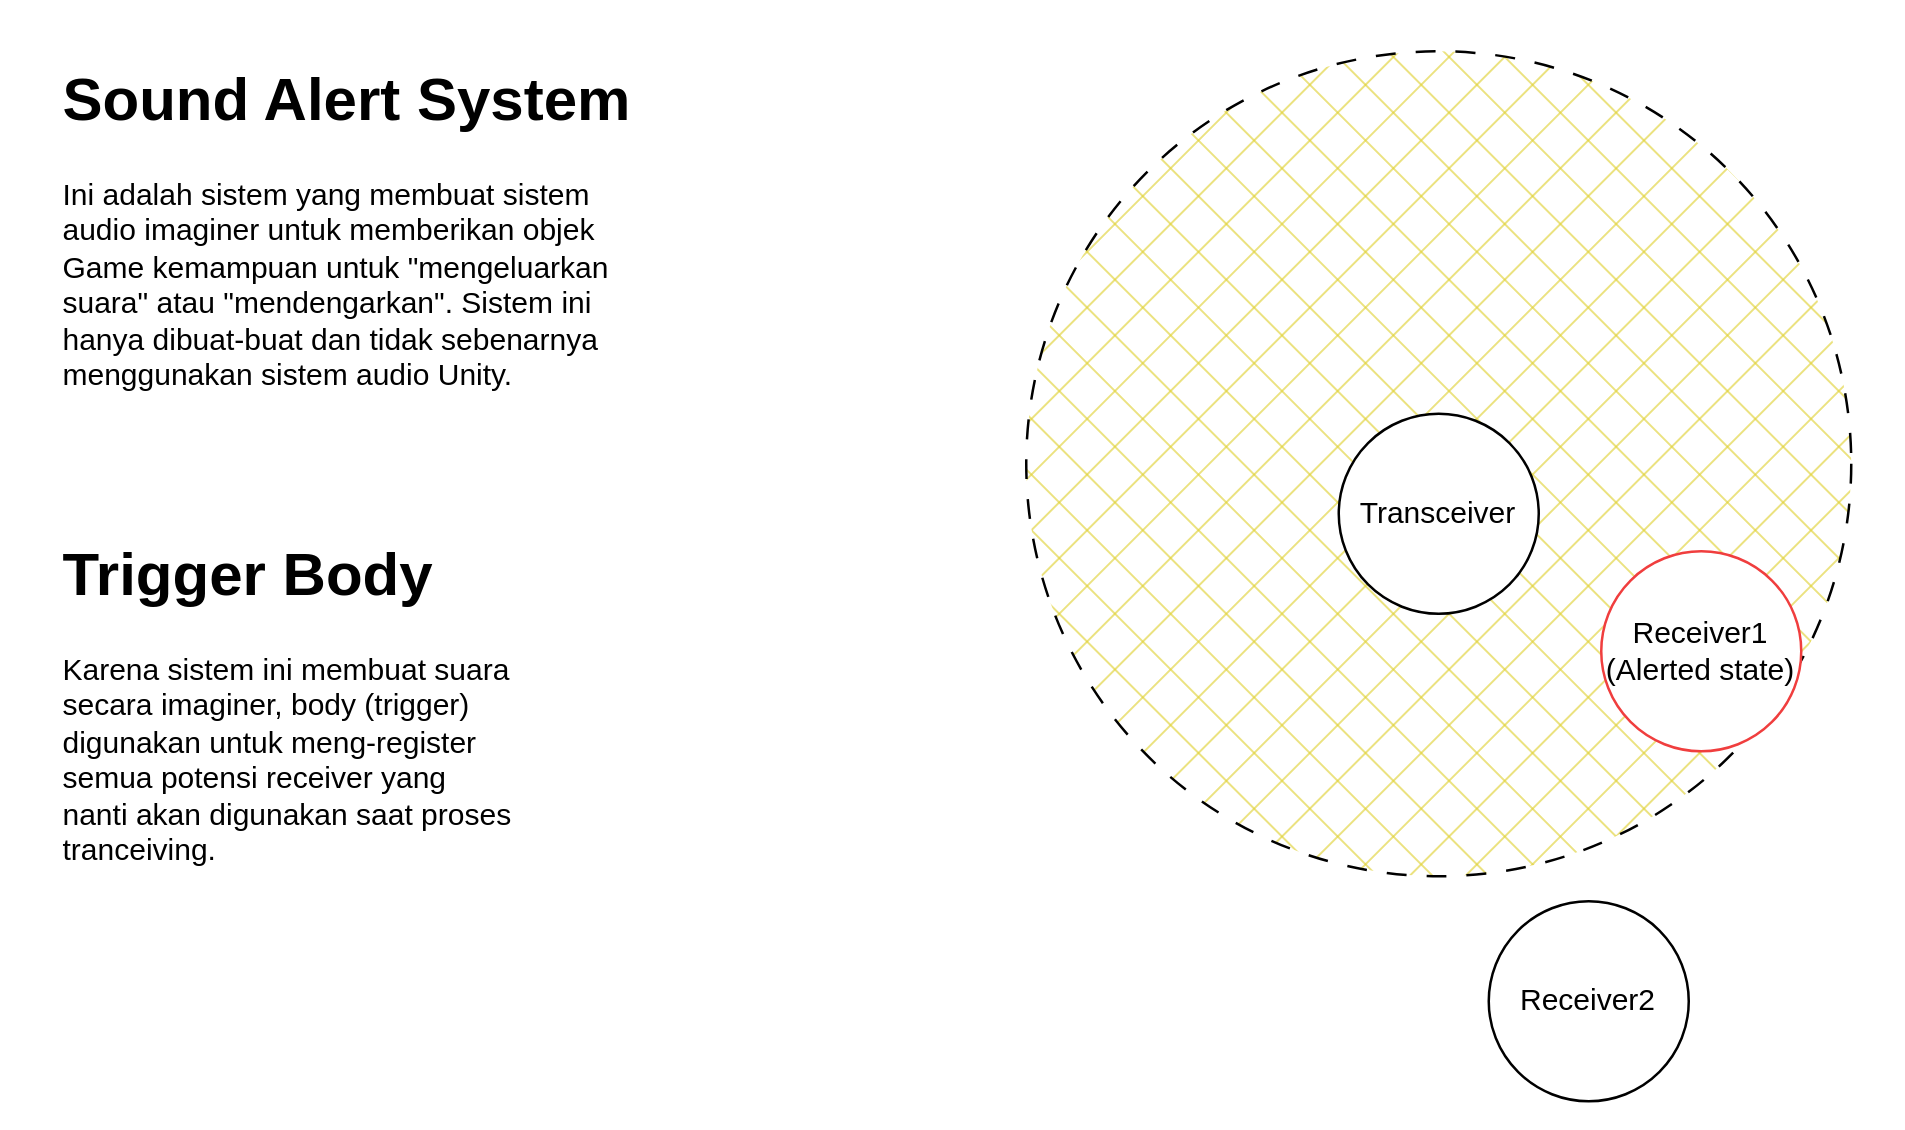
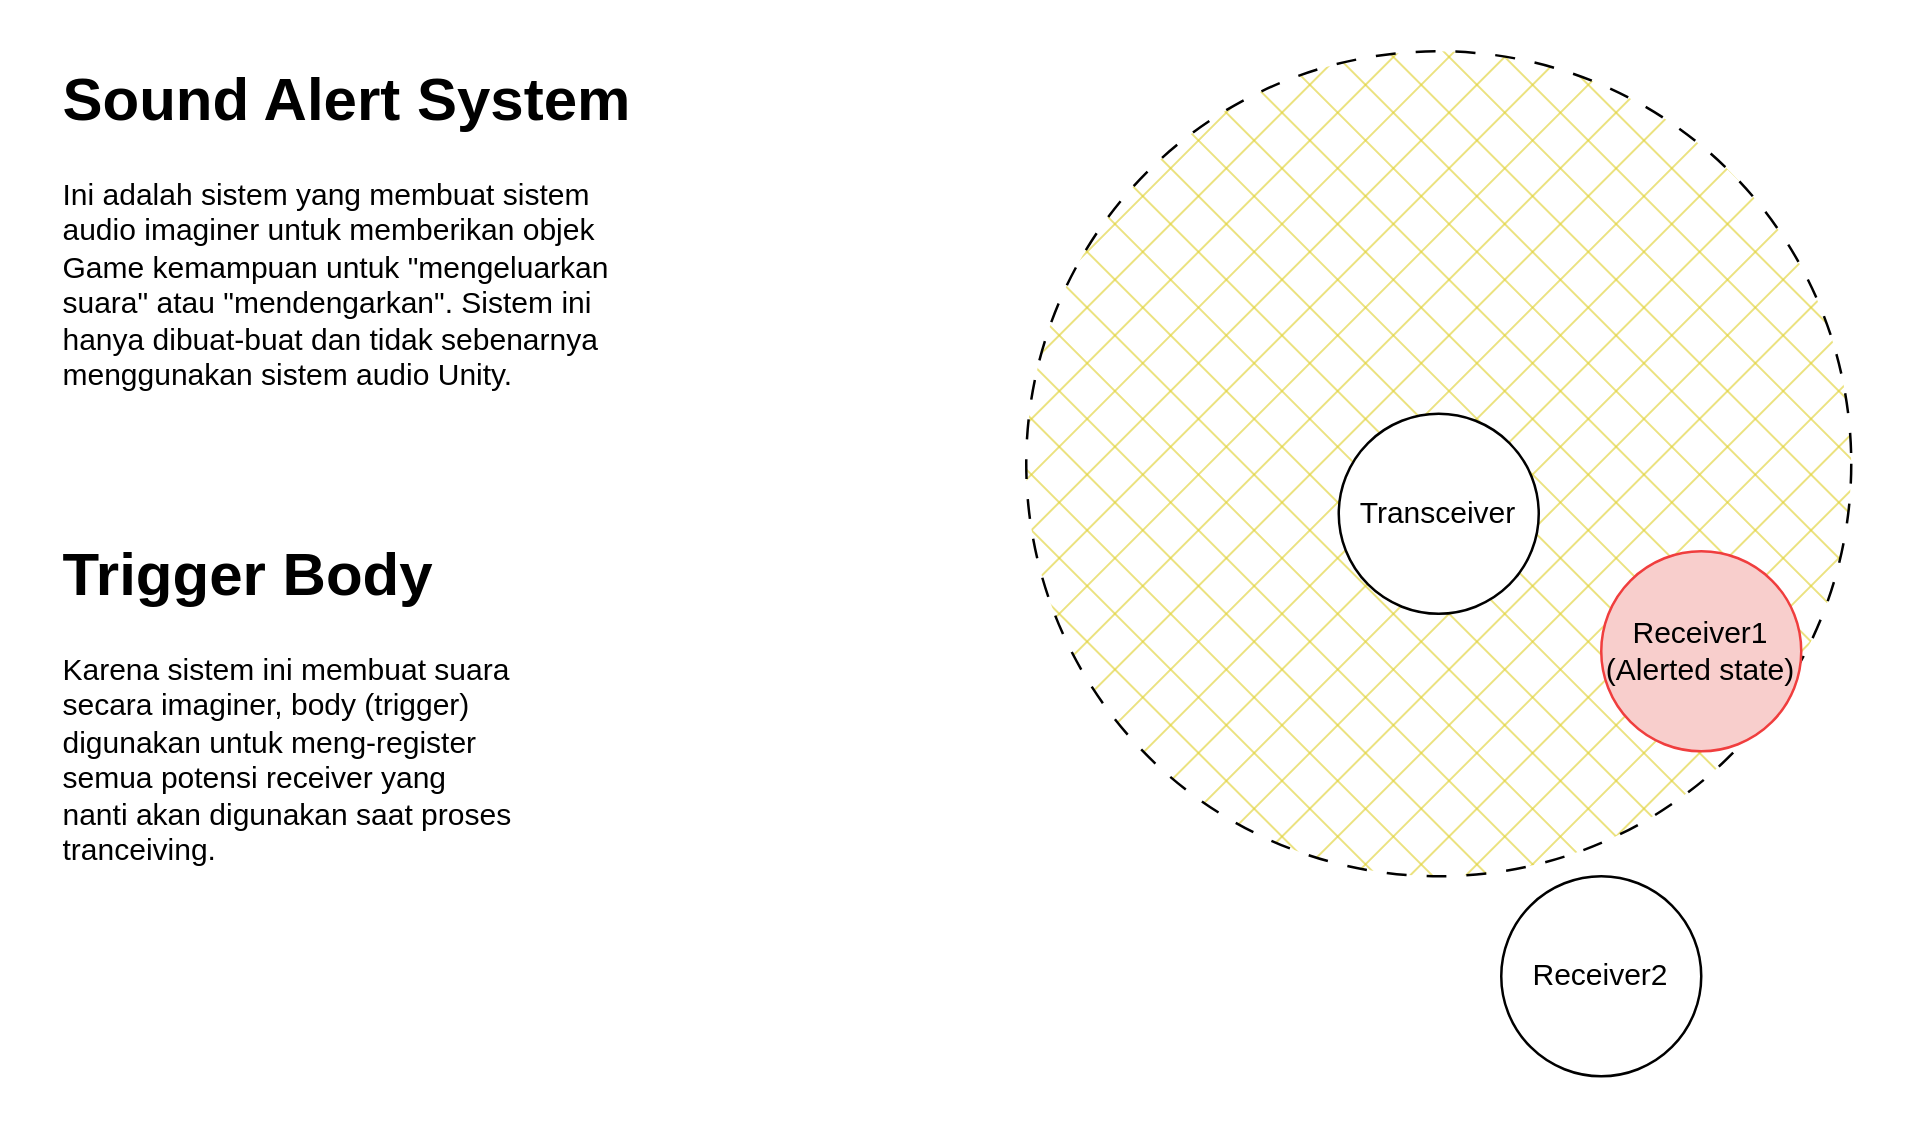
- <mxCell id="3" value="Receiver1&lt;br&gt;(Alerted state)" style="ellipse;whiteSpace=wrap;html=1;aspect=fixed;strokeColor=#F03E3E;" vertex="1" parent="1"><mxGeometry x="640" y="220" width="80" height="80" as="geometry" /></mxCell>
+ <mxCell id="3" value="Receiver1&lt;br&gt;(Alerted state)" style="ellipse;whiteSpace=wrap;html=1;aspect=fixed;strokeColor=#F03E3E;fillColor=#f8cecc;" vertex="1" parent="1"><mxGeometry x="640" y="220" width="80" height="80" as="geometry" /></mxCell>
- <mxCell id="5" value="Receiver2" style="ellipse;whiteSpace=wrap;html=1;aspect=fixed;" vertex="1" parent="1"><mxGeometry x="595" y="360" width="80" height="80" as="geometry" /></mxCell>
+ <mxCell id="5" value="Receiver2" style="ellipse;whiteSpace=wrap;html=1;aspect=fixed;" vertex="1" parent="1"><mxGeometry x="600" y="350" width="80" height="80" as="geometry" /></mxCell>
